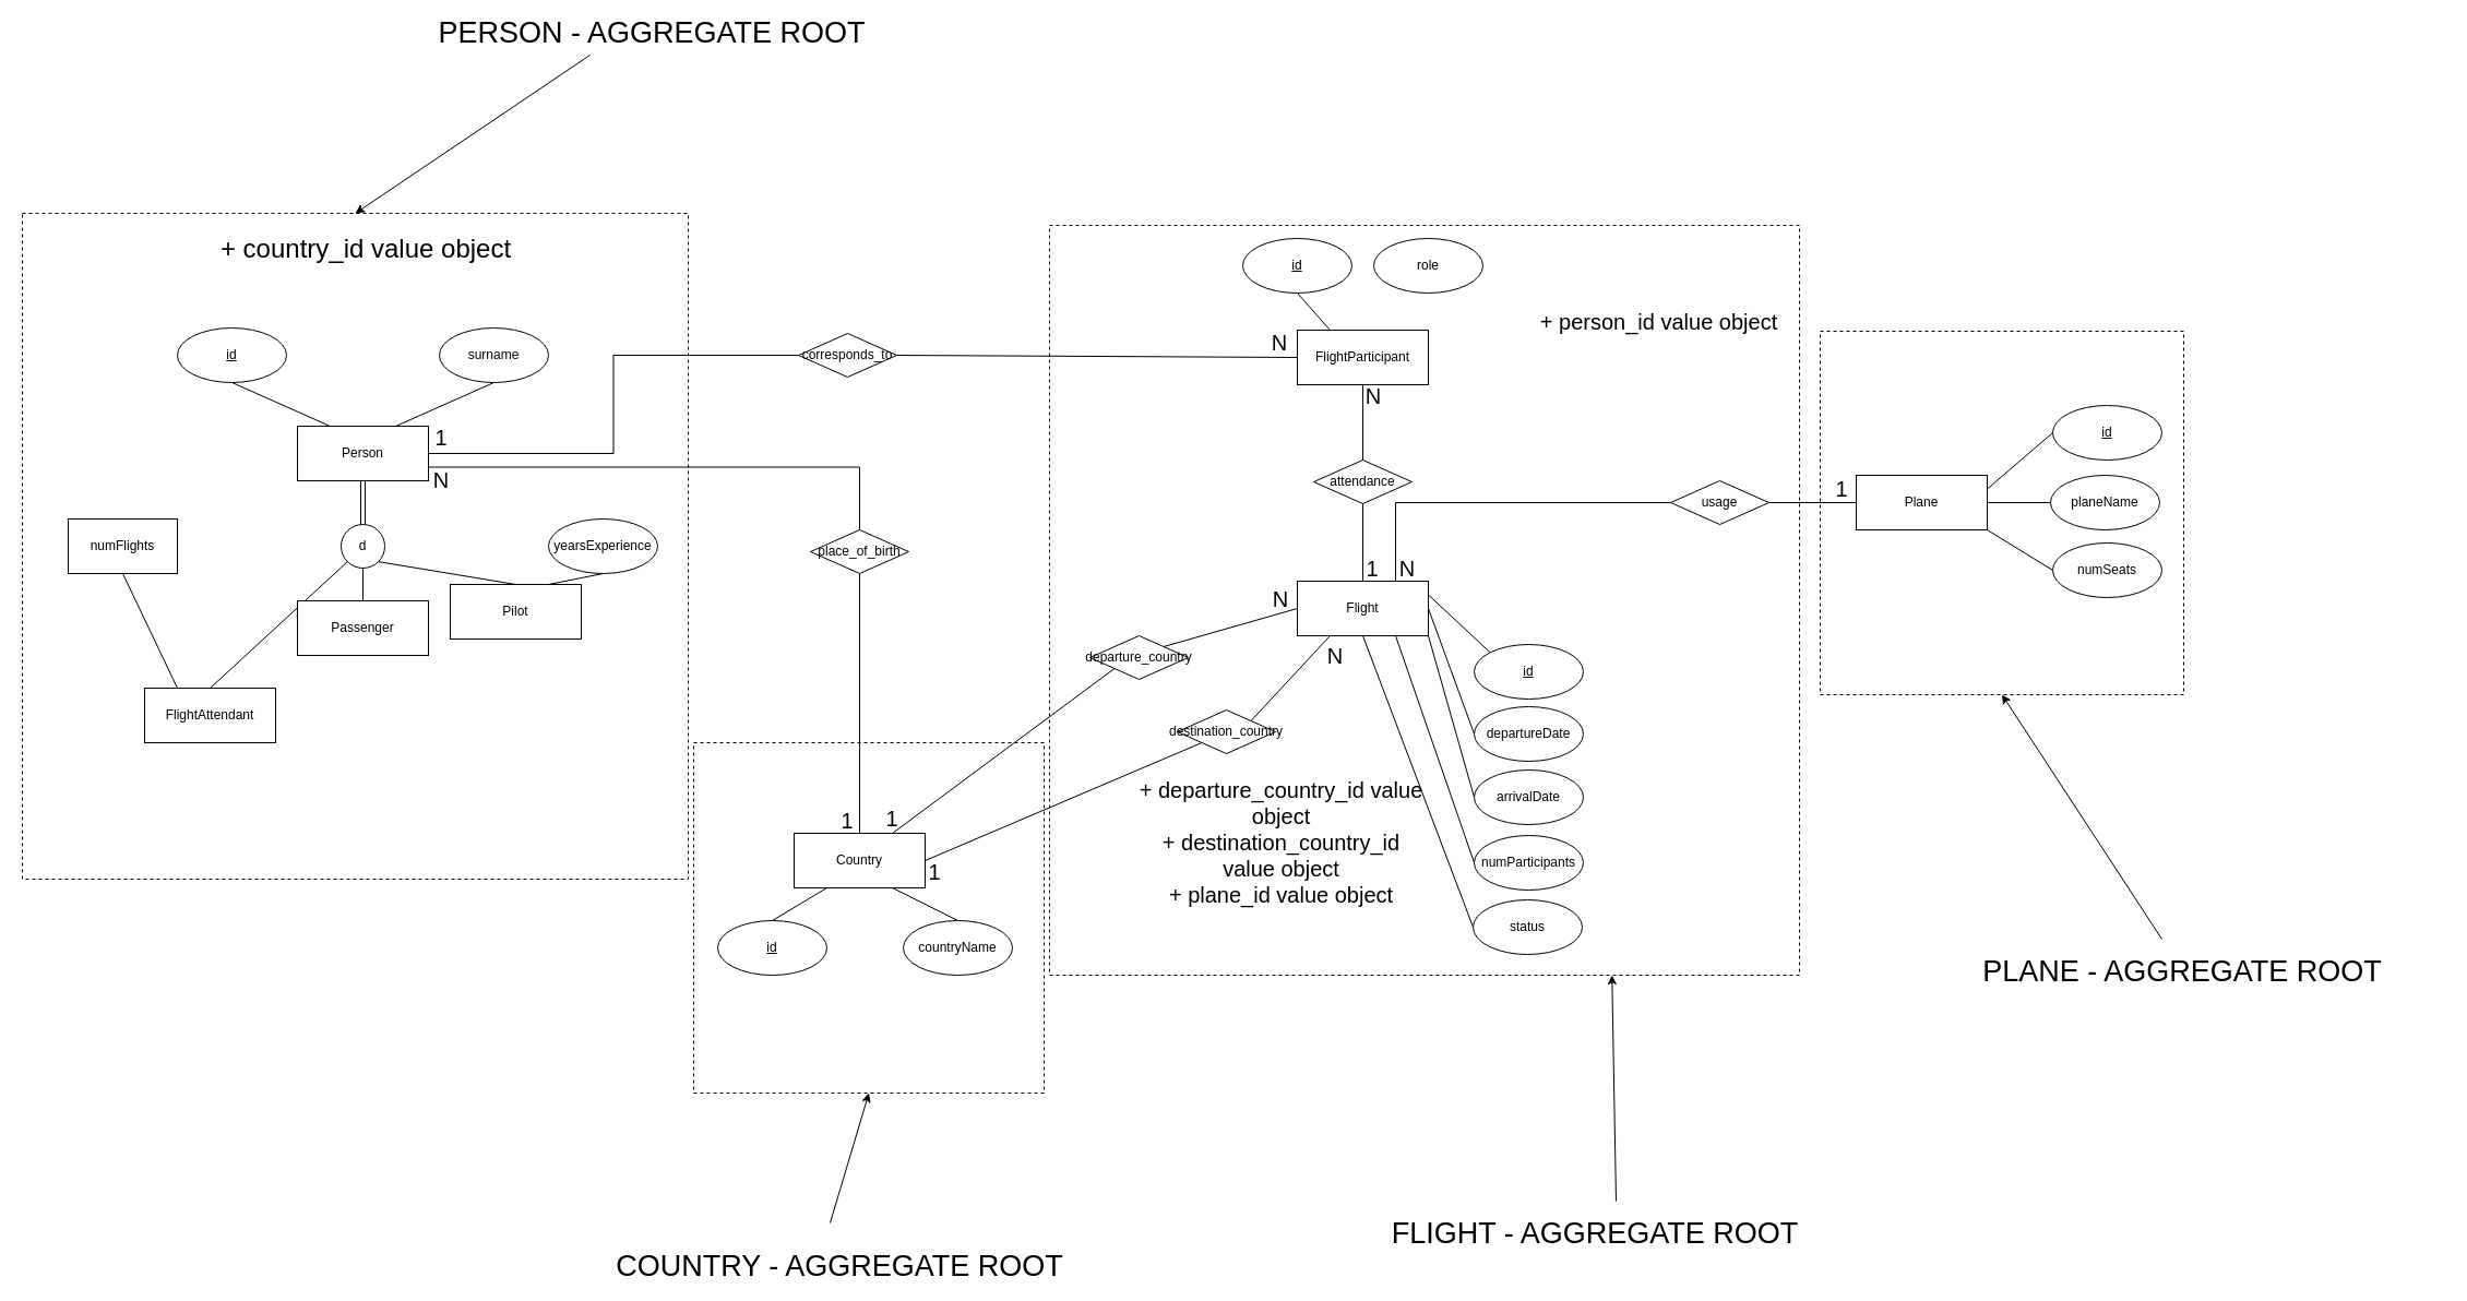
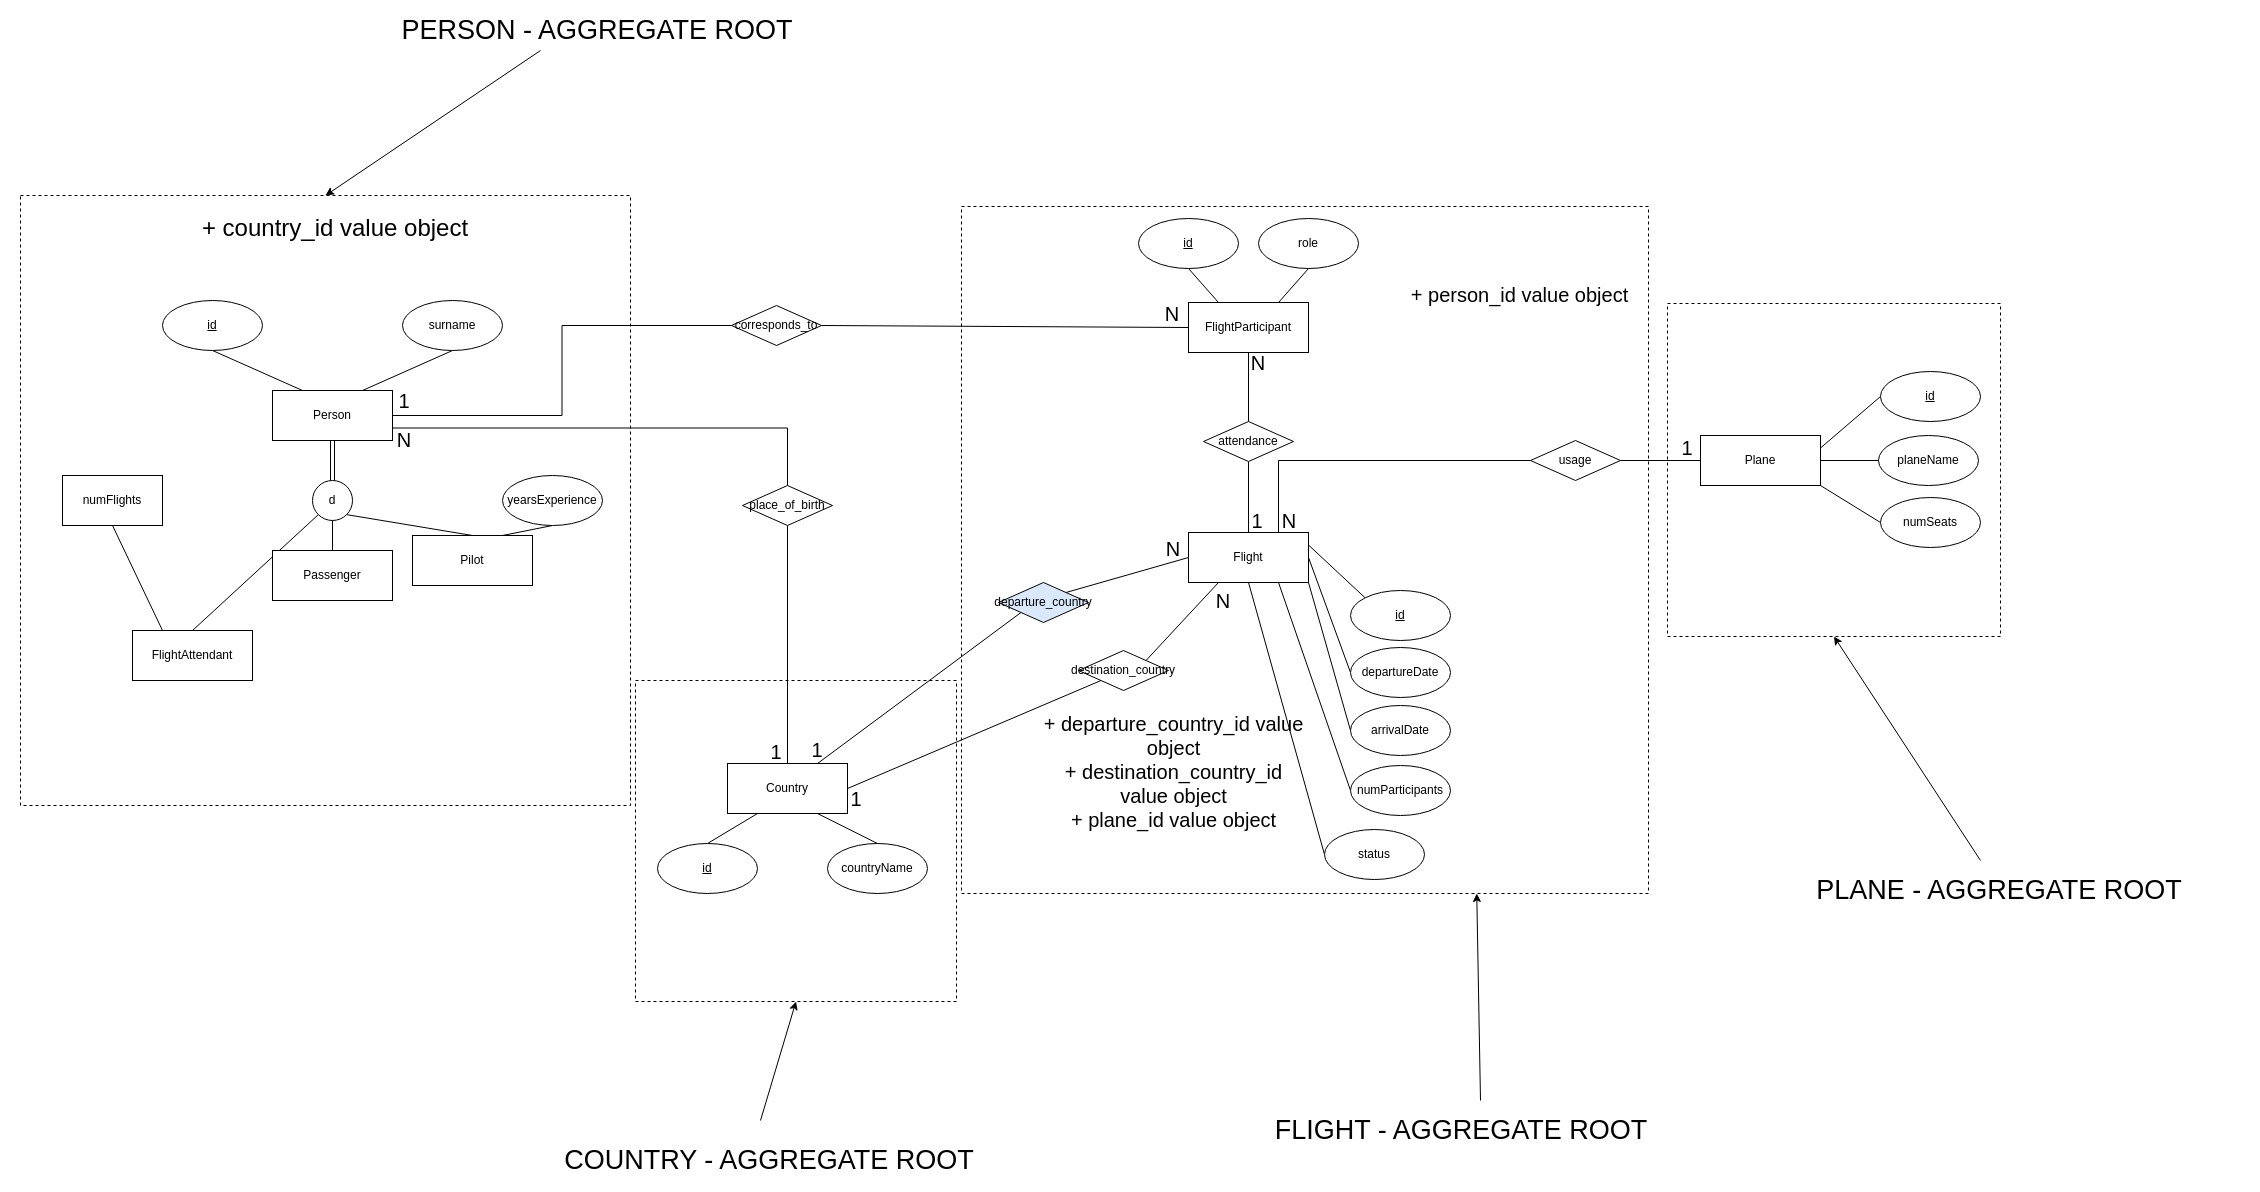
+ <mxCell id="31" style="edgeStyle=none;rounded=0;orthogonalLoop=1;jettySize=auto;html=1;exitX=0.75;exitY=0;exitDx=0;exitDy=0;entryX=0.5;entryY=1;entryDx=0;entryDy=0;endArrow=none;endFill=0;fontSize=20;" parent="1" source="33" target="48" edge="1"><mxGeometry relative="1" as="geometry" /></mxCell>
- <mxCell id="58" value="departure_country" style="rhombus;whiteSpace=wrap;html=1;" parent="1" vertex="1"><mxGeometry x="998" y="582" width="90" height="40" as="geometry" /></mxCell>
+ <mxCell id="58" value="departure_country" style="rhombus;whiteSpace=wrap;html=1;fillColor=#dae8fc;" parent="1" vertex="1"><mxGeometry x="998" y="582" width="90" height="40" as="geometry" /></mxCell>
- <mxCell id="69" value="status" style="ellipse;whiteSpace=wrap;html=1;fontStyle=0" parent="1" vertex="1"><mxGeometry x="1349" y="824" width="100" height="50" as="geometry" /></mxCell>
+ <mxCell id="69" value="status" style="ellipse;whiteSpace=wrap;html=1;fontStyle=0" parent="1" vertex="1"><mxGeometry x="1324" y="829" width="100" height="50" as="geometry" /></mxCell>
